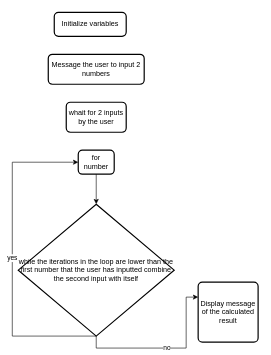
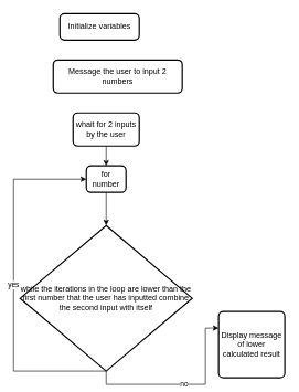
- <mxCell id="3" value="Message the user to input 2 numbers" style="rounded=1;whiteSpace=wrap;html=1;absoluteArcSize=1;arcSize=14;strokeWidth=2;" vertex="1" parent="1"><mxGeometry x="80" y="90" width="160" height="50" as="geometry" /></mxCell>
+ <mxCell id="3" value="Message the user to input 2 numbers" style="rounded=1;whiteSpace=wrap;html=1;absoluteArcSize=1;arcSize=14;strokeWidth=2;" vertex="1" parent="1"><mxGeometry x="80" y="90" width="195" height="50" as="geometry" /></mxCell>
+ <mxCell id="4" style="edgeStyle=orthogonalEdgeStyle;rounded=0;orthogonalLoop=1;jettySize=auto;html=1;exitX=0.5;exitY=1;exitDx=0;exitDy=0;entryX=0.5;entryY=0;entryDx=0;entryDy=0;" edge="1" parent="1" source="5" target="9"><mxGeometry relative="1" as="geometry" /></mxCell>
- <mxCell id="11" value="Display message of the calculated result" style="rounded=1;whiteSpace=wrap;html=1;absoluteArcSize=1;arcSize=14;strokeWidth=2;" vertex="1" parent="1"><mxGeometry x="330" y="470" width="100" height="100" as="geometry" /></mxCell>
+ <mxCell id="11" value="Display message of lower calculated result" style="rounded=1;whiteSpace=wrap;html=1;absoluteArcSize=1;arcSize=14;strokeWidth=2;" vertex="1" parent="1"><mxGeometry x="330" y="470" width="100" height="100" as="geometry" /></mxCell>
